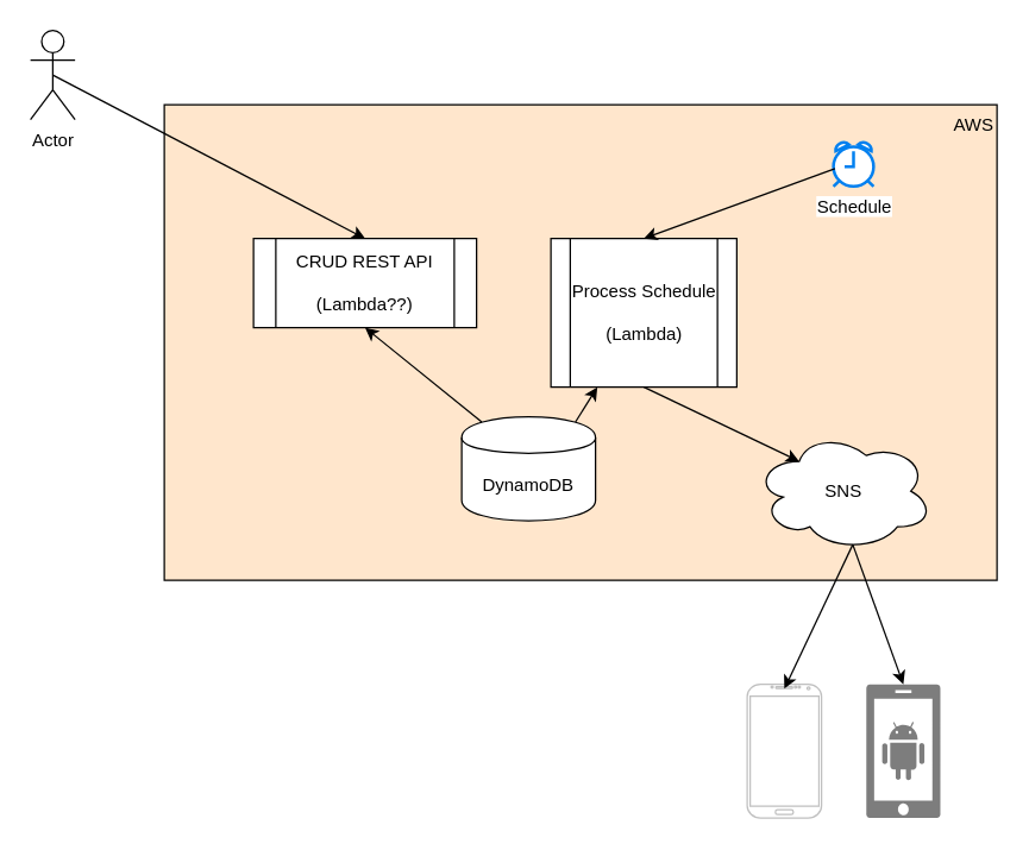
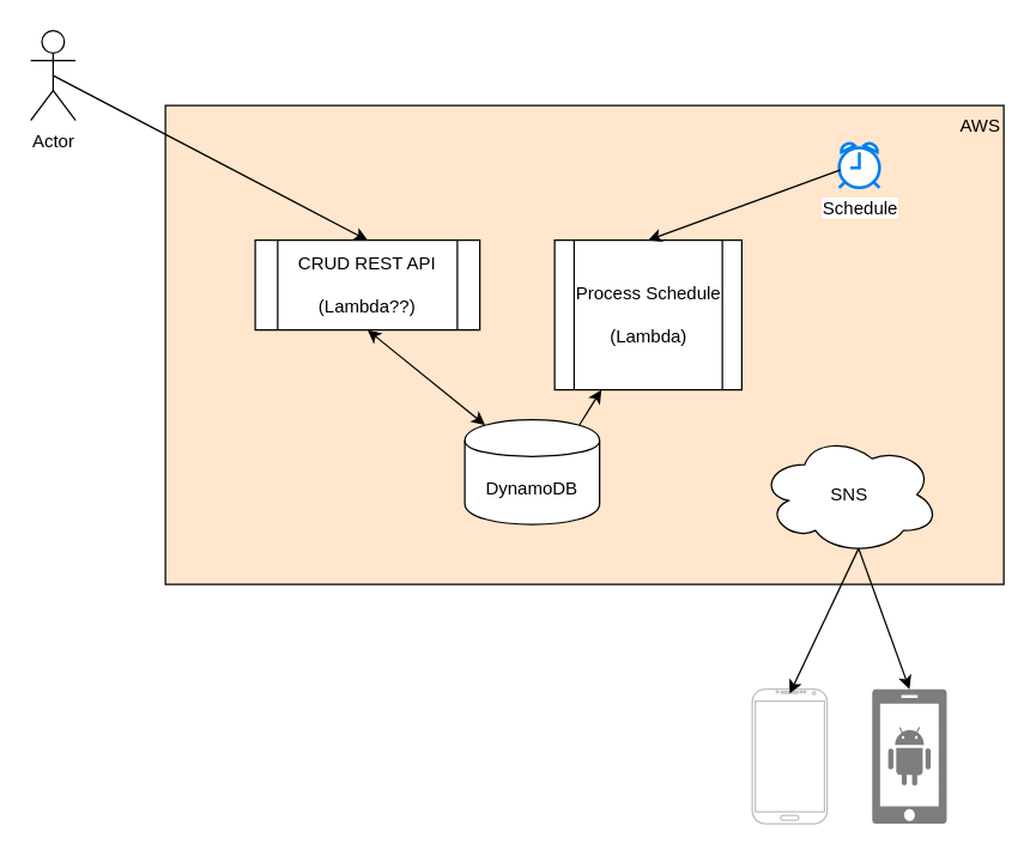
- <mxCell id="7" value="" style="endArrow=none;startArrow=classic;html=1;entryX=0.15;entryY=0.05;entryDx=0;entryDy=0;entryPerimeter=0;exitX=0.5;exitY=1;exitDx=0;exitDy=0;" edge="1" parent="1" source="4" target="3"><mxGeometry width="50" height="50" relative="1" as="geometry"><mxPoint x="270" y="310" as="sourcePoint" /><mxPoint x="320" y="260" as="targetPoint" /></mxGeometry></mxCell>
+ <mxCell id="7" value="" style="endArrow=classic;startArrow=classic;html=1;entryX=0.15;entryY=0.05;entryDx=0;entryDy=0;entryPerimeter=0;exitX=0.5;exitY=1;exitDx=0;exitDy=0;" edge="1" parent="1" source="4" target="3"><mxGeometry width="50" height="50" relative="1" as="geometry"><mxPoint x="270" y="310" as="sourcePoint" /><mxPoint x="320" y="260" as="targetPoint" /></mxGeometry></mxCell>
- <mxCell id="13" value="" style="endArrow=classic;html=1;exitX=0.5;exitY=1;exitDx=0;exitDy=0;entryX=0.25;entryY=0.25;entryDx=0;entryDy=0;entryPerimeter=0;" edge="1" parent="1" source="5" target="12"><mxGeometry width="50" height="50" relative="1" as="geometry"><mxPoint x="396.5" y="293.5" as="sourcePoint" /><mxPoint x="436.23" y="230" as="targetPoint" /></mxGeometry></mxCell>
